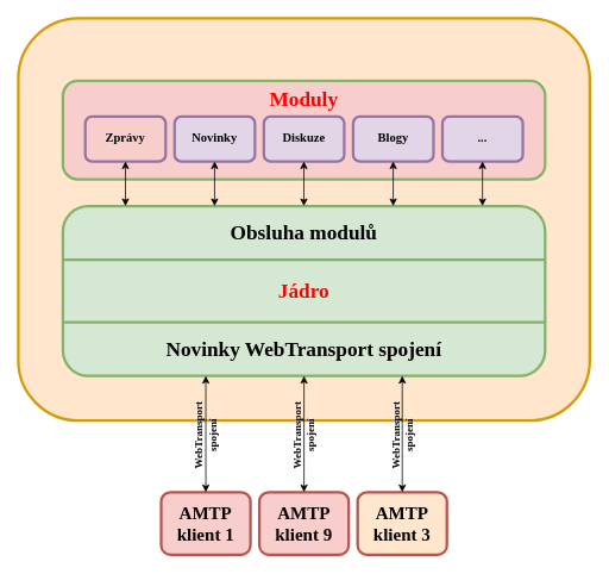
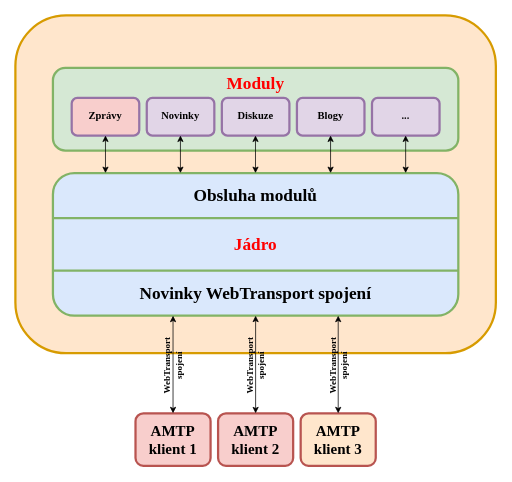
- <mxCell id="19" value="&lt;font size=&quot;1&quot; color=&quot;#ff0000&quot;&gt;&lt;b style=&quot;font-size: 23px;&quot;&gt;Moduly&lt;/b&gt;&lt;/font&gt;" style="rounded=1;whiteSpace=wrap;html=1;fillColor=#f8cecc;strokeColor=#82b366;strokeWidth=3;fontFamily=Ubuntu;fontSource=https%3A%2F%2Ffonts.googleapis.com%2Fcss%3Ffamily%3DUbuntu;verticalAlign=top;fontSize=20;" parent="1" vertex="1"><mxGeometry x="70" y="90" width="540" height="110" as="geometry" /></mxCell>
+ <mxCell id="19" value="&lt;font size=&quot;1&quot; color=&quot;#ff0000&quot;&gt;&lt;b style=&quot;font-size: 23px;&quot;&gt;Moduly&lt;/b&gt;&lt;/font&gt;" style="rounded=1;whiteSpace=wrap;html=1;fillColor=#d5e8d4;strokeColor=#82b366;strokeWidth=3;fontFamily=Ubuntu;fontSource=https%3A%2F%2Ffonts.googleapis.com%2Fcss%3Ffamily%3DUbuntu;verticalAlign=top;fontSize=20;" parent="1" vertex="1"><mxGeometry x="70" y="90" width="540" height="110" as="geometry" /></mxCell>
- <mxCell id="3" value="&lt;font color=&quot;#ff0000&quot; size=&quot;1&quot;&gt;&lt;b style=&quot;font-size: 23px;&quot;&gt;Jádro&lt;/b&gt;&lt;/font&gt;" style="rounded=1;whiteSpace=wrap;html=1;fillColor=#d5e8d4;strokeColor=#82b366;strokeWidth=3;fontFamily=Ubuntu;fontSource=https%3A%2F%2Ffonts.googleapis.com%2Fcss%3Ffamily%3DUbuntu;" parent="1" vertex="1"><mxGeometry x="70" y="230" width="540" height="190" as="geometry" /></mxCell>
+ <mxCell id="3" value="&lt;font color=&quot;#ff0000&quot; size=&quot;1&quot;&gt;&lt;b style=&quot;font-size: 23px;&quot;&gt;Jádro&lt;/b&gt;&lt;/font&gt;" style="rounded=1;whiteSpace=wrap;html=1;fillColor=#dae8fc;strokeColor=#82b366;strokeWidth=3;fontFamily=Ubuntu;fontSource=https%3A%2F%2Ffonts.googleapis.com%2Fcss%3Ffamily%3DUbuntu;" parent="1" vertex="1"><mxGeometry x="70" y="230" width="540" height="190" as="geometry" /></mxCell>
- <mxCell id="9" value="&lt;div style=&quot;font-size: 20px;&quot;&gt;AMTP&lt;/div&gt;&lt;div style=&quot;font-size: 20px;&quot;&gt;klient 9&lt;/div&gt;" style="rounded=1;whiteSpace=wrap;html=1;fontStyle=1;fontSize=20;fillColor=#f8cecc;strokeColor=#b85450;strokeWidth=3;fontFamily=Ubuntu;fontSource=https%3A%2F%2Ffonts.googleapis.com%2Fcss%3Ffamily%3DUbuntu;" parent="1" vertex="1"><mxGeometry x="290" y="550" width="100" height="70" as="geometry" /></mxCell>
+ <mxCell id="9" value="&lt;div style=&quot;font-size: 20px;&quot;&gt;AMTP&lt;/div&gt;&lt;div style=&quot;font-size: 20px;&quot;&gt;klient 2&lt;/div&gt;" style="rounded=1;whiteSpace=wrap;html=1;fontStyle=1;fontSize=20;fillColor=#f8cecc;strokeColor=#b85450;strokeWidth=3;fontFamily=Ubuntu;fontSource=https%3A%2F%2Ffonts.googleapis.com%2Fcss%3Ffamily%3DUbuntu;" parent="1" vertex="1"><mxGeometry x="290" y="550" width="100" height="70" as="geometry" /></mxCell>
